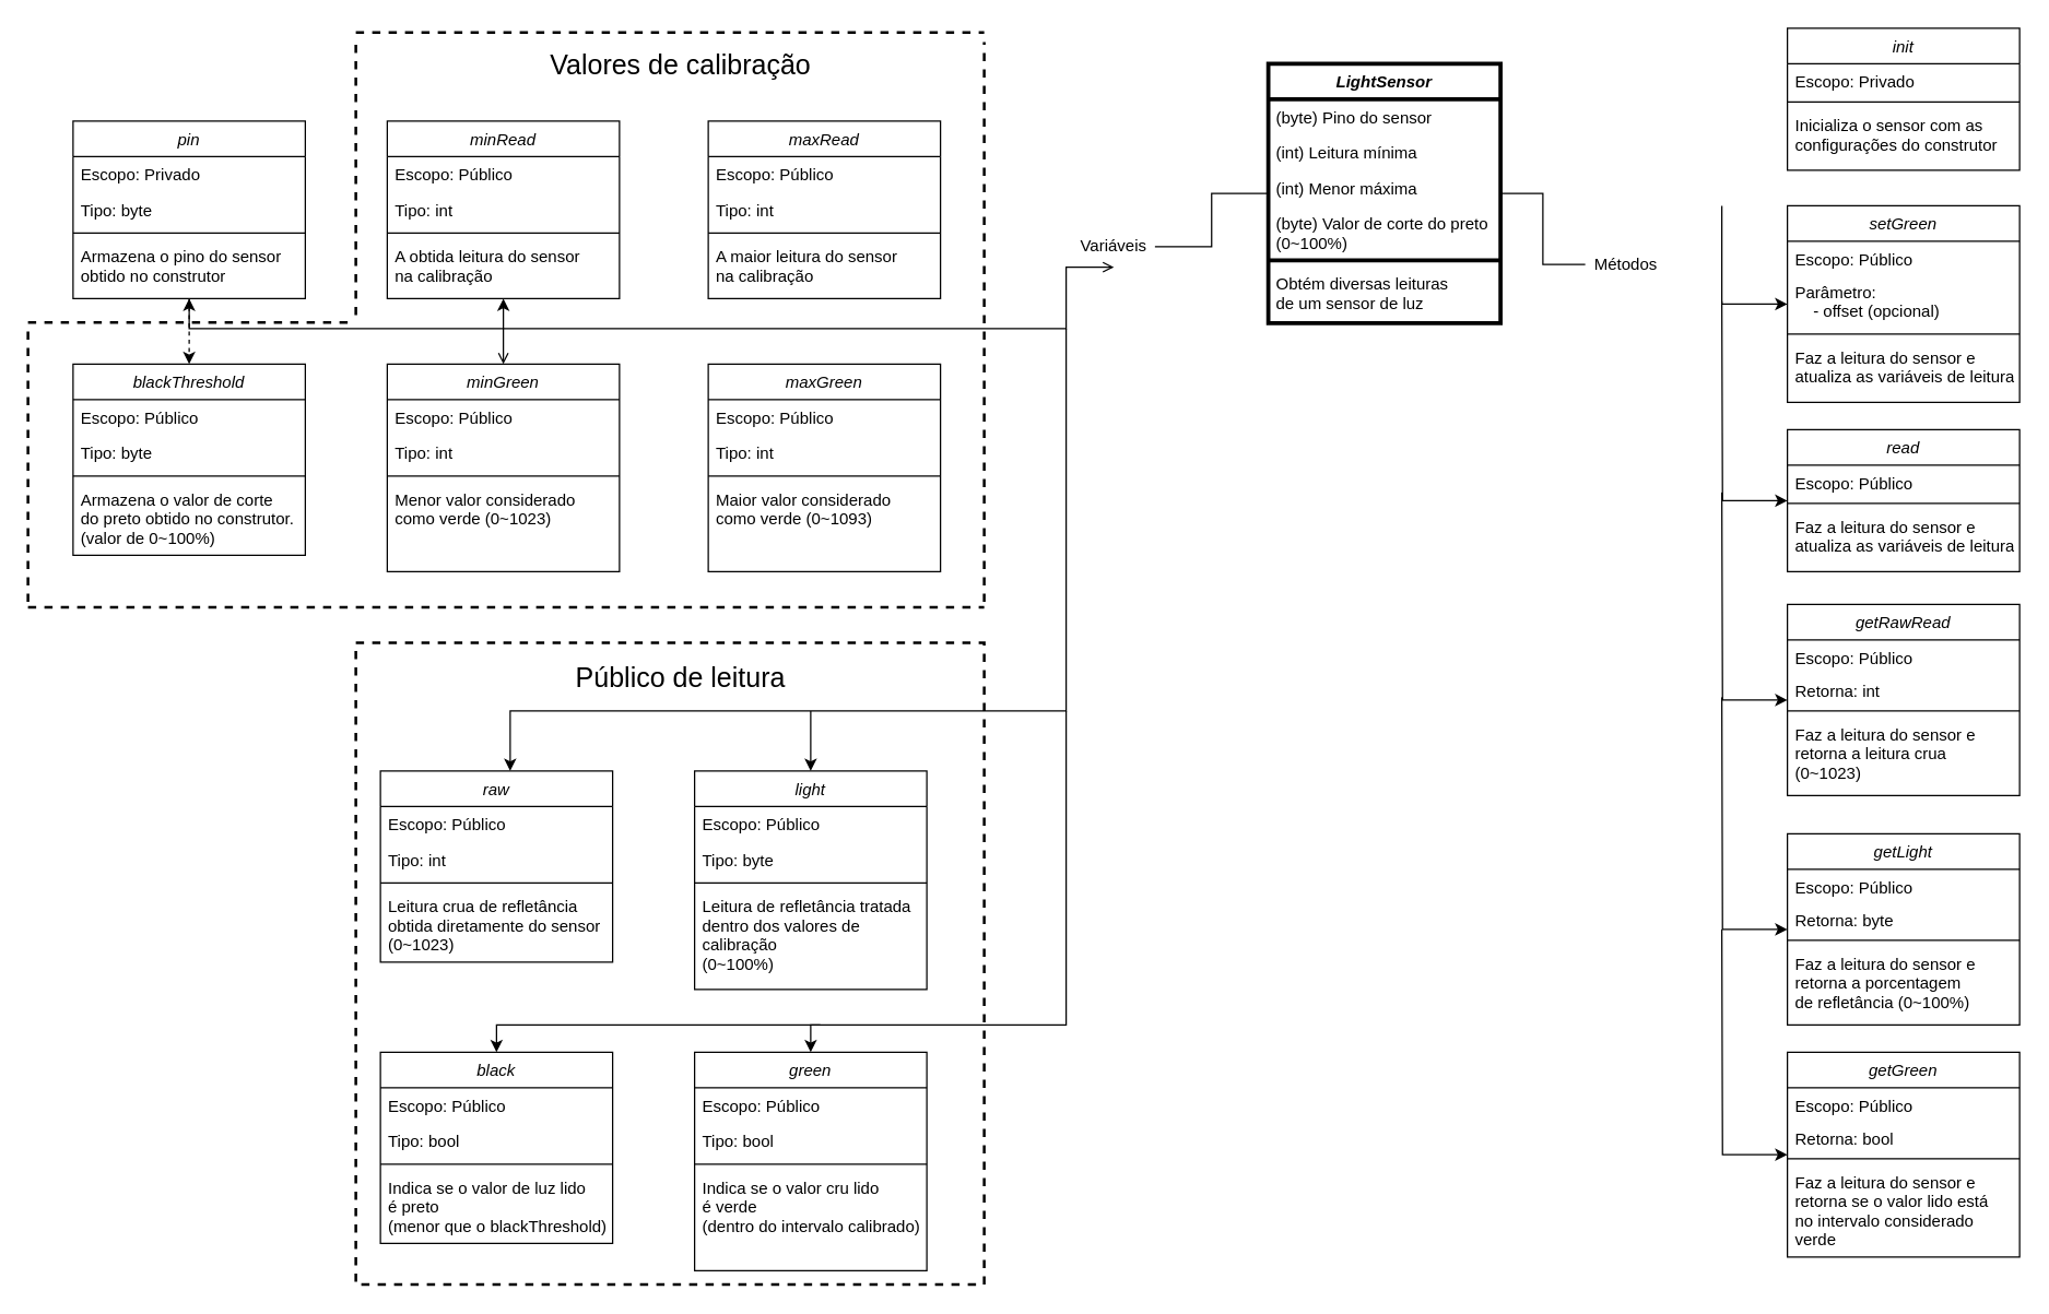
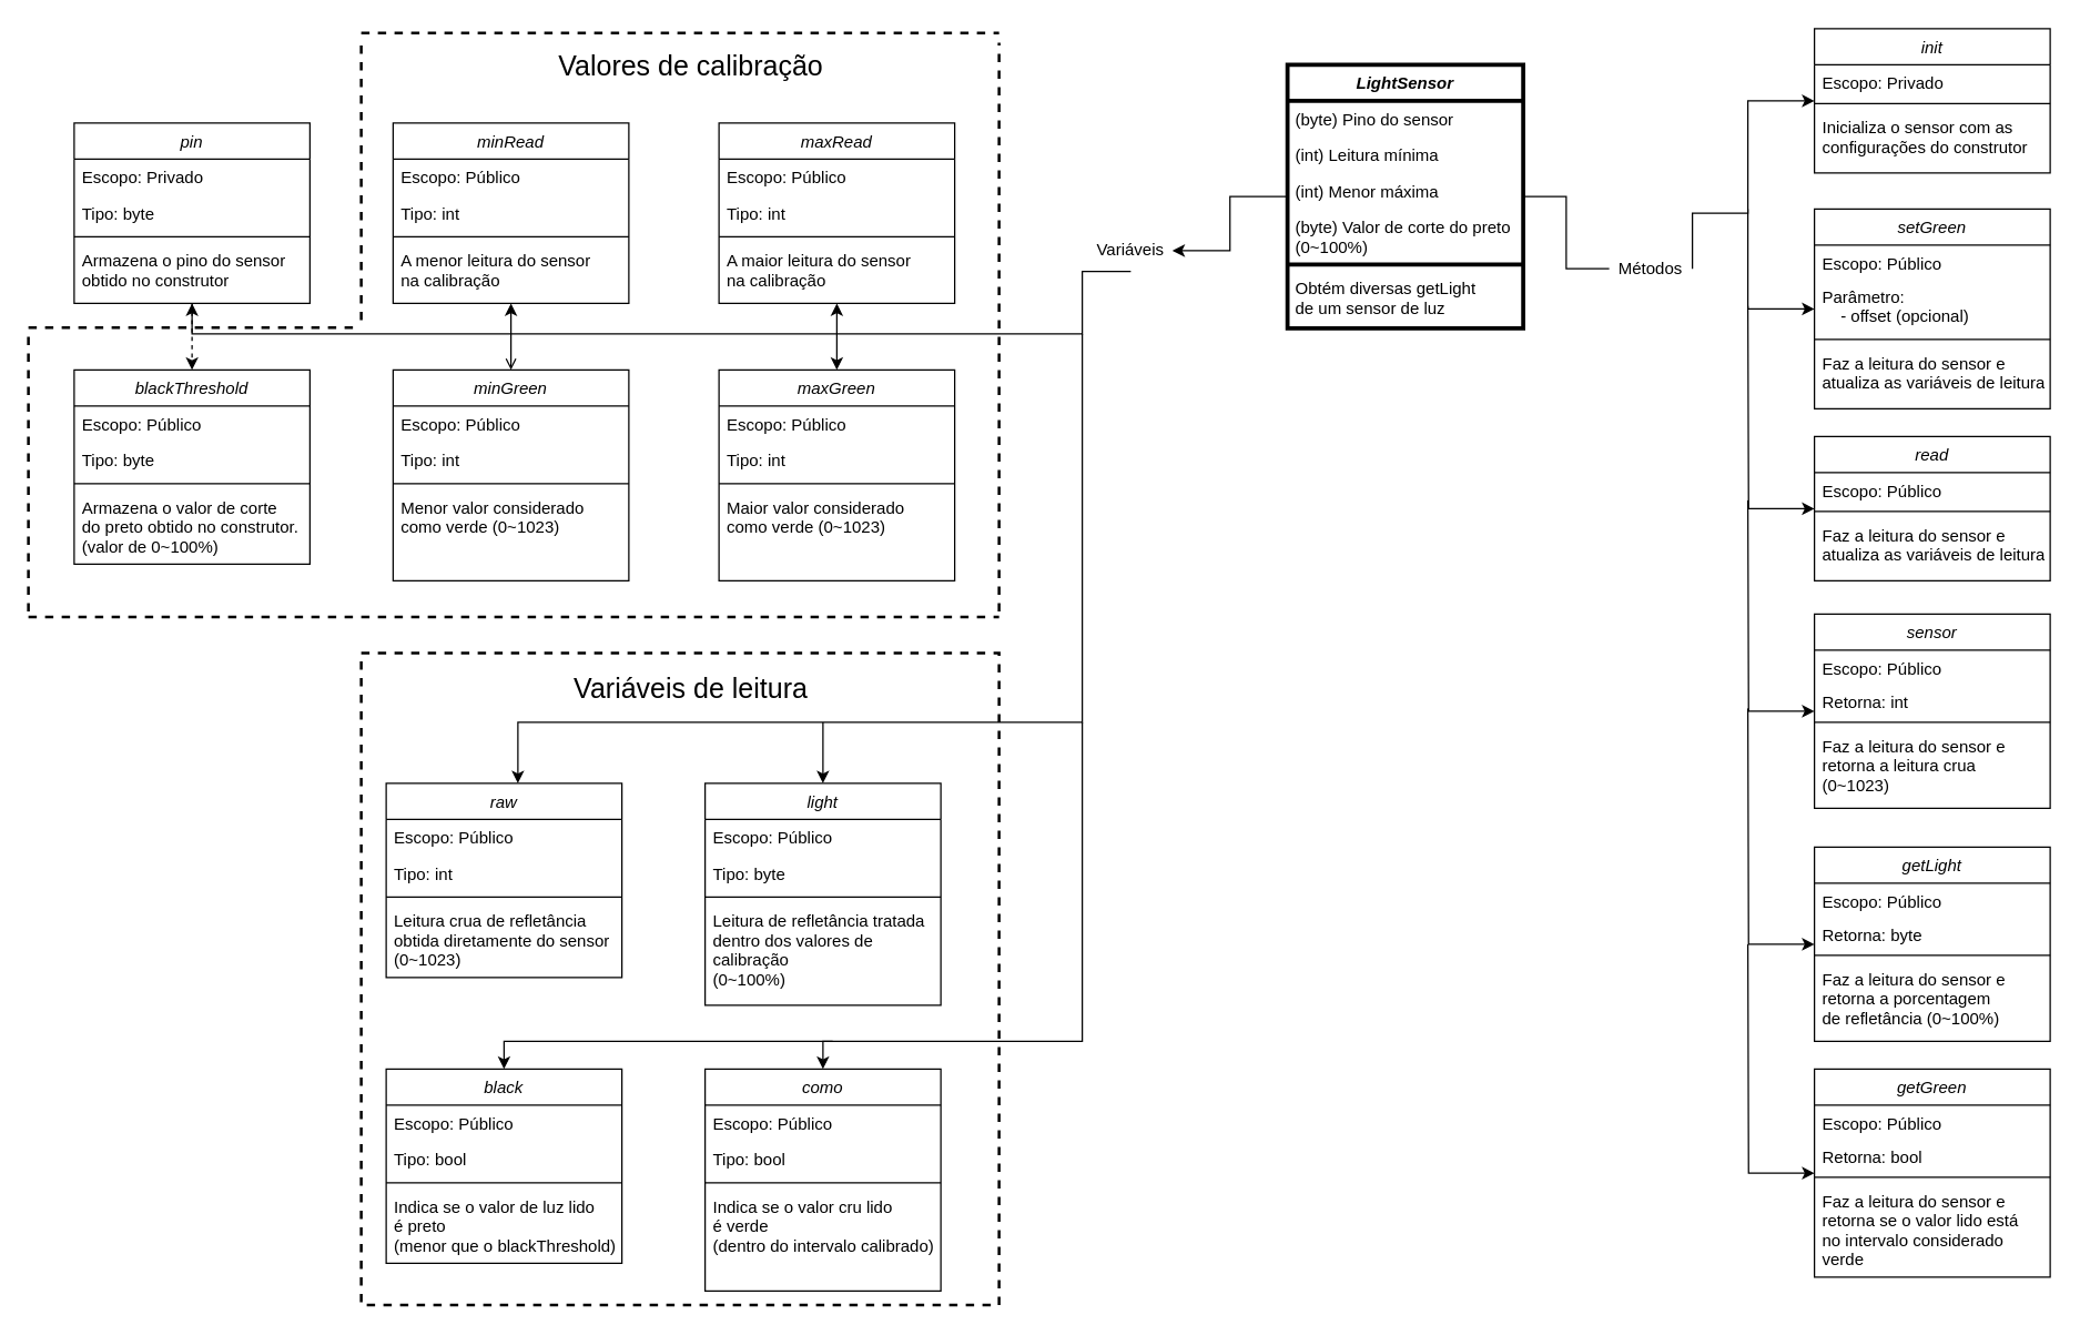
+ <mxCell id="52" style="edgeStyle=orthogonalEdgeStyle;rounded=0;orthogonalLoop=1;jettySize=auto;html=1;entryX=1;entryY=0.5;entryDx=0;entryDy=0;fontSize=20;startArrow=classic;startFill=1;endArrow=none;endFill=0;" edge="1" parent="1" source="53" target="68"><mxGeometry relative="1" as="geometry"><Array as="points"><mxPoint x="1260" y="72" /><mxPoint x="1260" y="153" /></Array></mxGeometry></mxCell>
- <mxCell id="40" value="" style="edgeStyle=orthogonalEdgeStyle;rounded=0;orthogonalLoop=1;jettySize=auto;html=1;endArrow=none;" edge="1" parent="1" source="2" target="39"><mxGeometry relative="1" as="geometry"><mxPoint x="928" y="153" as="sourcePoint" /><mxPoint x="668" y="153" as="targetPoint" /></mxGeometry></mxCell>
+ <mxCell id="40" value="" style="edgeStyle=orthogonalEdgeStyle;rounded=0;orthogonalLoop=1;jettySize=auto;html=1;endArrow=classic;" edge="1" parent="1" source="2" target="39"><mxGeometry relative="1" as="geometry"><mxPoint x="928" y="153" as="sourcePoint" /><mxPoint x="668" y="153" as="targetPoint" /></mxGeometry></mxCell>
- <mxCell id="21" value="A obtida leitura do sensor&#10;na calibração" style="text;align=left;verticalAlign=top;spacingLeft=4;spacingRight=4;overflow=hidden;rotatable=0;points=[[0,0.5],[1,0.5]];portConstraint=eastwest;" vertex="1" parent="17"><mxGeometry y="86" width="170" height="44" as="geometry" /></mxCell>
+ <mxCell id="21" value="A menor leitura do sensor&#10;na calibração" style="text;align=left;verticalAlign=top;spacingLeft=4;spacingRight=4;overflow=hidden;rotatable=0;points=[[0,0.5],[1,0.5]];portConstraint=eastwest;" vertex="1" parent="17"><mxGeometry y="86" width="170" height="44" as="geometry" /></mxCell>
- <mxCell id="9" style="edgeStyle=orthogonalEdgeStyle;rounded=0;orthogonalLoop=1;jettySize=auto;html=1;entryX=0.5;entryY=1;entryDx=0;entryDy=0;fontSize=20;startArrow=classic;startFill=1;endArrow=open;endFill=0;" edge="1" parent="1" source="11" target="39"><mxGeometry relative="1" as="geometry"><Array as="points"><mxPoint x="138" y="240" /><mxPoint x="780" y="240" /></Array></mxGeometry></mxCell>
+ <mxCell id="9" style="edgeStyle=orthogonalEdgeStyle;rounded=0;orthogonalLoop=1;jettySize=auto;html=1;entryX=0.5;entryY=1;entryDx=0;entryDy=0;fontSize=20;startArrow=classic;startFill=1;endArrow=none;endFill=0;" edge="1" parent="1" source="11" target="39"><mxGeometry relative="1" as="geometry"><Array as="points"><mxPoint x="138" y="240" /><mxPoint x="780" y="240" /></Array></mxGeometry></mxCell>
- <mxCell id="8" value="Obtém diversas leituras&#10;de um sensor de luz" style="text;align=left;verticalAlign=top;spacingLeft=4;spacingRight=4;overflow=hidden;rotatable=0;points=[[0,0.5],[1,0.5]];portConstraint=eastwest;strokeWidth=3;" parent="2" vertex="1"><mxGeometry y="148" width="170" height="42" as="geometry" /></mxCell>
+ <mxCell id="8" value="Obtém diversas getLight&#10;de um sensor de luz" style="text;align=left;verticalAlign=top;spacingLeft=4;spacingRight=4;overflow=hidden;rotatable=0;points=[[0,0.5],[1,0.5]];portConstraint=eastwest;strokeWidth=3;" parent="2" vertex="1"><mxGeometry y="148" width="170" height="42" as="geometry" /></mxCell>
+ <mxCell id="22" style="edgeStyle=orthogonalEdgeStyle;rounded=0;orthogonalLoop=1;jettySize=auto;html=1;entryX=0.5;entryY=0;entryDx=0;entryDy=0;fontSize=20;startArrow=classic;startFill=1;endArrow=classic;endFill=1;" edge="1" parent="1" source="23" target="70"><mxGeometry relative="1" as="geometry" /></mxCell>
- <mxCell id="74" value="Maior valor considerado&#10;como verde (0~1093)" style="text;align=left;verticalAlign=top;spacingLeft=4;spacingRight=4;overflow=hidden;rotatable=0;points=[[0,0.5],[1,0.5]];portConstraint=eastwest;" vertex="1" parent="70"><mxGeometry y="86" width="170" height="64" as="geometry" /></mxCell>
+ <mxCell id="74" value="Maior valor considerado&#10;como verde (0~1023)" style="text;align=left;verticalAlign=top;spacingLeft=4;spacingRight=4;overflow=hidden;rotatable=0;points=[[0,0.5],[1,0.5]];portConstraint=eastwest;" vertex="1" parent="70"><mxGeometry y="86" width="170" height="64" as="geometry" /></mxCell>
- <mxCell id="97" value="getRawRead" style="swimlane;fontStyle=2;align=center;verticalAlign=top;childLayout=stackLayout;horizontal=1;startSize=26;horizontalStack=0;resizeParent=1;resizeLast=0;collapsible=1;marginBottom=0;rounded=0;shadow=0;strokeWidth=1;" vertex="1" parent="1"><mxGeometry x="1308" y="442" width="170" height="140" as="geometry"><mxRectangle x="230" y="140" width="160" height="26" as="alternateBounds" /></mxGeometry></mxCell>
+ <mxCell id="97" value="sensor" style="swimlane;fontStyle=2;align=center;verticalAlign=top;childLayout=stackLayout;horizontal=1;startSize=26;horizontalStack=0;resizeParent=1;resizeLast=0;collapsible=1;marginBottom=0;rounded=0;shadow=0;strokeWidth=1;" vertex="1" parent="1"><mxGeometry x="1308" y="442" width="170" height="140" as="geometry"><mxRectangle x="230" y="140" width="160" height="26" as="alternateBounds" /></mxGeometry></mxCell>
- <mxCell id="95" value="Público de leitura" style="text;html=1;strokeColor=none;fillColor=none;align=center;verticalAlign=middle;whiteSpace=wrap;rounded=0;dashed=1;fontSize=20;" vertex="1" parent="1"><mxGeometry x="386" y="480" width="224" height="30" as="geometry" /></mxCell>
+ <mxCell id="95" value="Variáveis de leitura" style="text;html=1;strokeColor=none;fillColor=none;align=center;verticalAlign=middle;whiteSpace=wrap;rounded=0;dashed=1;fontSize=20;" vertex="1" parent="1"><mxGeometry x="386" y="480" width="224" height="30" as="geometry" /></mxCell>
- <mxCell id="83" value="green" style="swimlane;fontStyle=2;align=center;verticalAlign=top;childLayout=stackLayout;horizontal=1;startSize=26;horizontalStack=0;resizeParent=1;resizeLast=0;collapsible=1;marginBottom=0;rounded=0;shadow=0;strokeWidth=1;" vertex="1" parent="1"><mxGeometry x="508" y="770" width="170" height="160" as="geometry"><mxRectangle x="-800" y="840" width="160" height="26" as="alternateBounds" /></mxGeometry></mxCell>
+ <mxCell id="83" value="como" style="swimlane;fontStyle=2;align=center;verticalAlign=top;childLayout=stackLayout;horizontal=1;startSize=26;horizontalStack=0;resizeParent=1;resizeLast=0;collapsible=1;marginBottom=0;rounded=0;shadow=0;strokeWidth=1;" vertex="1" parent="1"><mxGeometry x="508" y="770" width="170" height="160" as="geometry"><mxRectangle x="-800" y="840" width="160" height="26" as="alternateBounds" /></mxGeometry></mxCell>
